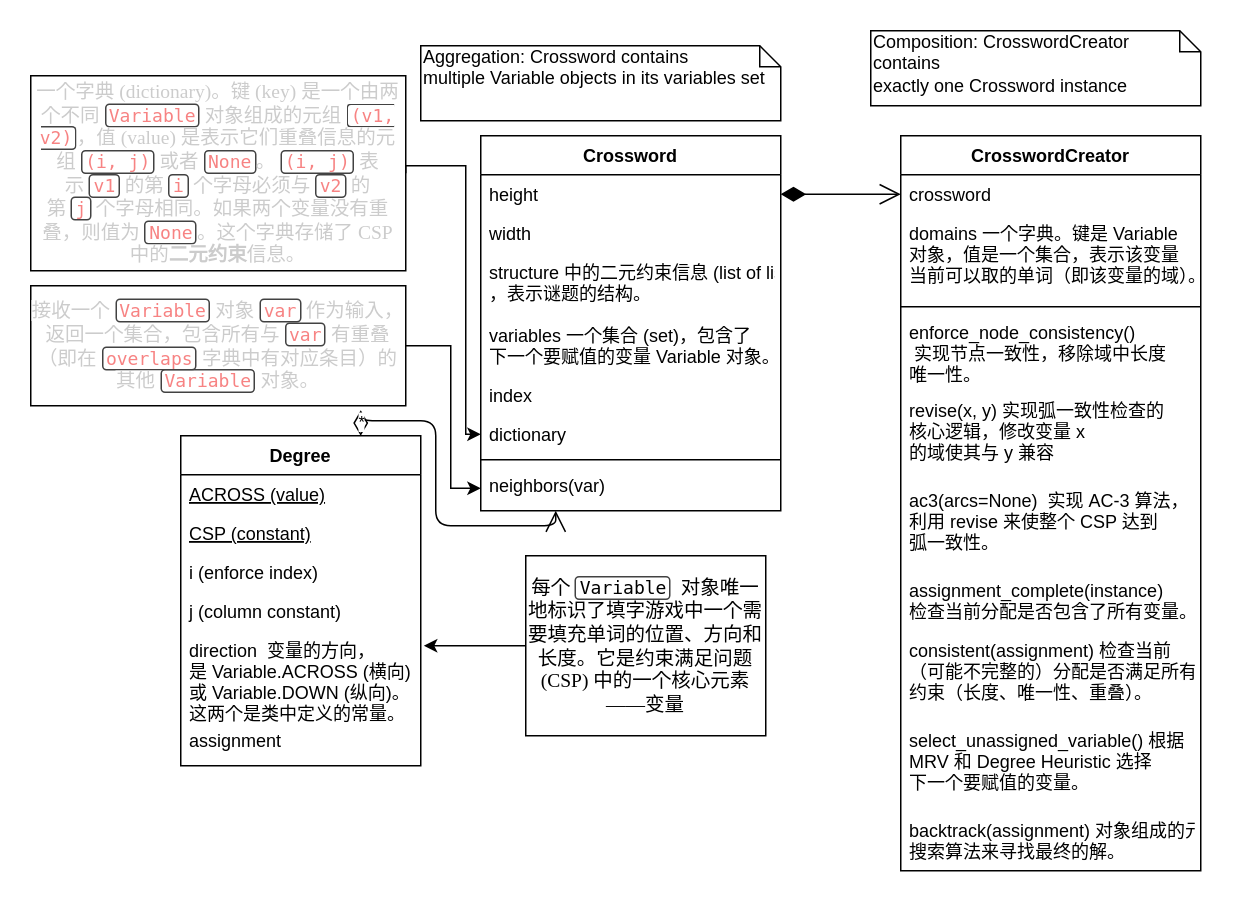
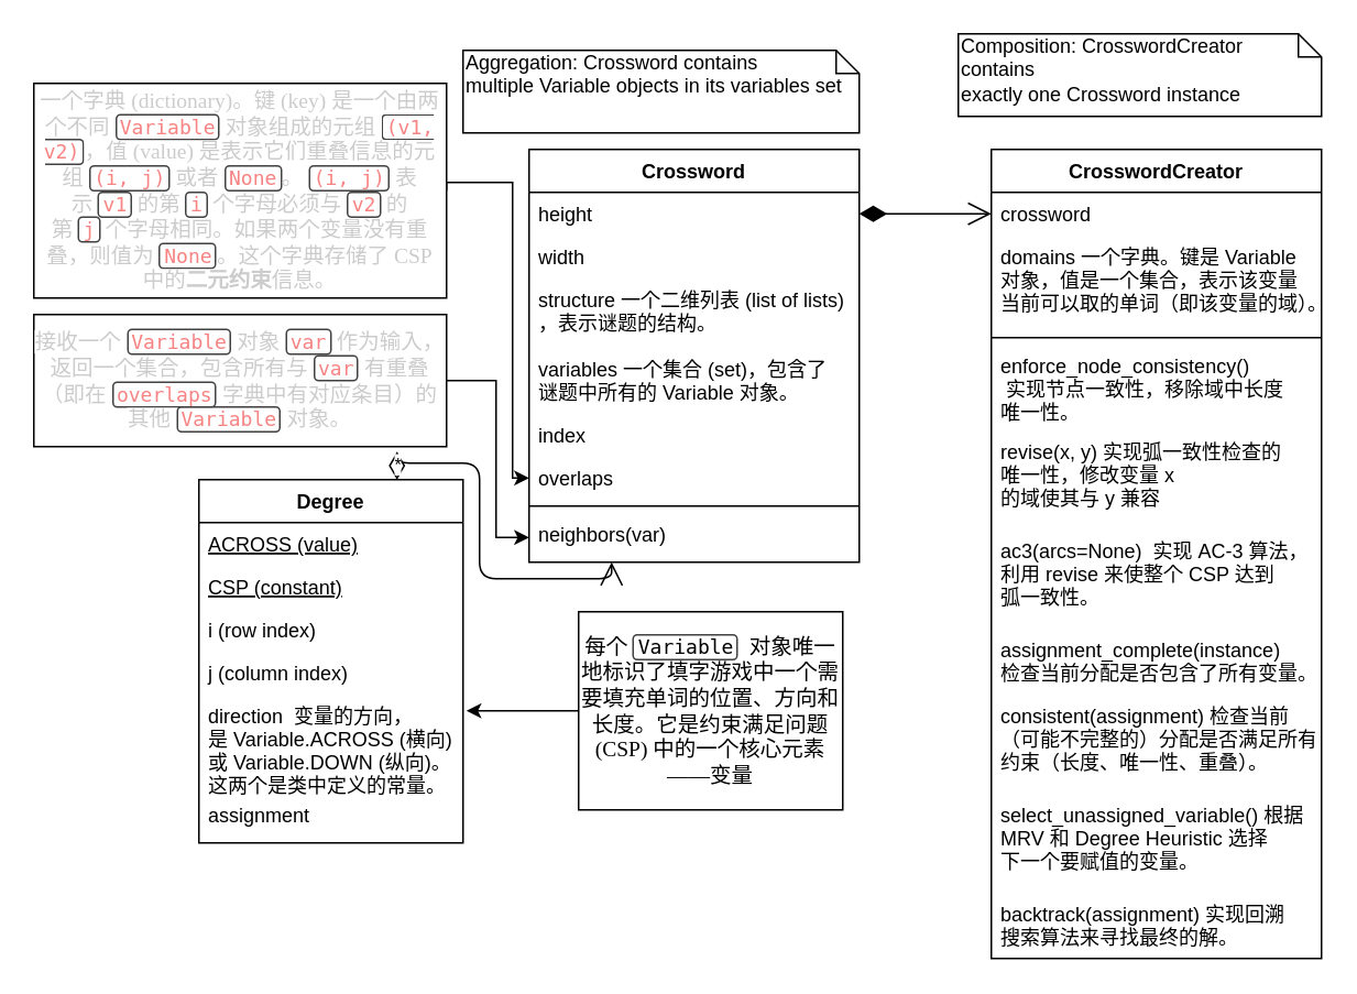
- <mxCell id="12" value="structure 中的二元约束信息 (list of lists)&#10;，表示谜题的结构。" style="text;align=left;verticalAlign=top;spacingLeft=4;spacingRight=4;overflow=hidden;rotatable=0;points=[[0,0.5],[1,0.5]];portConstraint=eastwest;" parent="9" vertex="1"><mxGeometry y="78" width="200" height="42" as="geometry" /></mxCell>
+ <mxCell id="12" value="structure 一个二维列表 (list of lists)&#10;，表示谜题的结构。" style="text;align=left;verticalAlign=top;spacingLeft=4;spacingRight=4;overflow=hidden;rotatable=0;points=[[0,0.5],[1,0.5]];portConstraint=eastwest;" parent="9" vertex="1"><mxGeometry y="78" width="200" height="42" as="geometry" /></mxCell>
- <mxCell id="13" value="variables 一个集合 (set)，包含了&#10;下一个要赋值的变量 Variable 对象。" style="text;align=left;verticalAlign=top;spacingLeft=4;spacingRight=4;overflow=hidden;rotatable=0;points=[[0,0.5],[1,0.5]];portConstraint=eastwest;" parent="9" vertex="1"><mxGeometry y="120" width="200" height="40" as="geometry" /></mxCell>
+ <mxCell id="13" value="variables 一个集合 (set)，包含了&#10;谜题中所有的 Variable 对象。" style="text;align=left;verticalAlign=top;spacingLeft=4;spacingRight=4;overflow=hidden;rotatable=0;points=[[0,0.5],[1,0.5]];portConstraint=eastwest;" parent="9" vertex="1"><mxGeometry y="120" width="200" height="40" as="geometry" /></mxCell>
- <mxCell id="23" value="revise(x, y) 实现弧一致性检查的&#10;核心逻辑，修改变量 x &#10;的域使其与 y 兼容" style="text;align=left;verticalAlign=top;spacingLeft=4;spacingRight=4;overflow=hidden;rotatable=0;points=[[0,0.5],[1,0.5]];portConstraint=eastwest;" parent="18" vertex="1"><mxGeometry y="170" width="200" height="60" as="geometry" /></mxCell>
+ <mxCell id="23" value="revise(x, y) 实现弧一致性检查的&#10;唯一性，修改变量 x &#10;的域使其与 y 兼容" style="text;align=left;verticalAlign=top;spacingLeft=4;spacingRight=4;overflow=hidden;rotatable=0;points=[[0,0.5],[1,0.5]];portConstraint=eastwest;" parent="18" vertex="1"><mxGeometry y="170" width="200" height="60" as="geometry" /></mxCell>
- <mxCell id="15" value="dictionary" style="text;align=left;verticalAlign=top;spacingLeft=4;spacingRight=4;overflow=hidden;rotatable=0;points=[[0,0.5],[1,0.5]];portConstraint=eastwest;" parent="9" vertex="1"><mxGeometry y="186" width="200" height="26" as="geometry" /></mxCell>
+ <mxCell id="15" value="overlaps" style="text;align=left;verticalAlign=top;spacingLeft=4;spacingRight=4;overflow=hidden;rotatable=0;points=[[0,0.5],[1,0.5]];portConstraint=eastwest;" parent="9" vertex="1"><mxGeometry y="186" width="200" height="26" as="geometry" /></mxCell>
- <mxCell id="5" value="i (enforce index)" style="text;align=left;verticalAlign=top;spacingLeft=4;spacingRight=4;overflow=hidden;rotatable=0;points=[[0,0.5],[1,0.5]];portConstraint=eastwest;" parent="2" vertex="1"><mxGeometry y="78" width="160" height="26" as="geometry" /></mxCell>
+ <mxCell id="5" value="i (row index)" style="text;align=left;verticalAlign=top;spacingLeft=4;spacingRight=4;overflow=hidden;rotatable=0;points=[[0,0.5],[1,0.5]];portConstraint=eastwest;" parent="2" vertex="1"><mxGeometry y="78" width="160" height="26" as="geometry" /></mxCell>
- <mxCell id="6" value="j (column constant)" style="text;align=left;verticalAlign=top;spacingLeft=4;spacingRight=4;overflow=hidden;rotatable=0;points=[[0,0.5],[1,0.5]];portConstraint=eastwest;" parent="2" vertex="1"><mxGeometry y="104" width="160" height="26" as="geometry" /></mxCell>
+ <mxCell id="6" value="j (column index)" style="text;align=left;verticalAlign=top;spacingLeft=4;spacingRight=4;overflow=hidden;rotatable=0;points=[[0,0.5],[1,0.5]];portConstraint=eastwest;" parent="2" vertex="1"><mxGeometry y="104" width="160" height="26" as="geometry" /></mxCell>
- <mxCell id="28" value="backtrack(assignment) 对象组成的元组&#10;搜索算法来寻找最终的解。" style="text;align=left;verticalAlign=top;spacingLeft=4;spacingRight=4;overflow=hidden;rotatable=0;points=[[0,0.5],[1,0.5]];portConstraint=eastwest;" parent="18" vertex="1"><mxGeometry y="450" width="200" height="40" as="geometry" /></mxCell>
+ <mxCell id="28" value="backtrack(assignment) 实现回溯&#10;搜索算法来寻找最终的解。" style="text;align=left;verticalAlign=top;spacingLeft=4;spacingRight=4;overflow=hidden;rotatable=0;points=[[0,0.5],[1,0.5]];portConstraint=eastwest;" parent="18" vertex="1"><mxGeometry y="450" width="200" height="40" as="geometry" /></mxCell>
